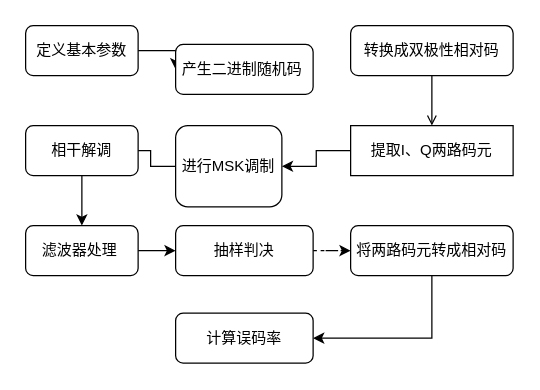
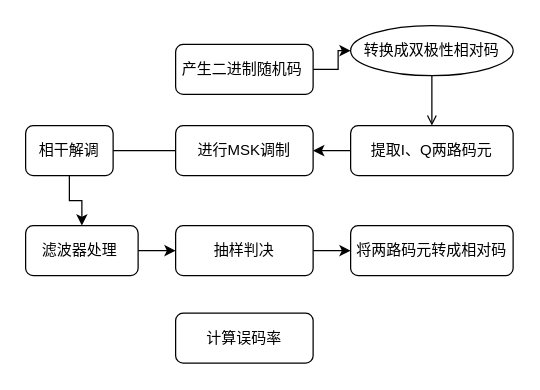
- <mxCell id="3" value="定义基本参数" style="rounded=1;whiteSpace=wrap;html=1;" vertex="1" parent="1"><mxGeometry x="20" y="20" width="90" height="40" as="geometry" /></mxCell>
- <mxCell id="2" style="edgeStyle=orthogonalEdgeStyle;rounded=0;orthogonalLoop=1;jettySize=auto;html=1;exitX=1;exitY=0.5;exitDx=0;exitDy=0;entryX=0;entryY=0.5;entryDx=0;entryDy=0;" edge="1" parent="1" source="3" target="5"><mxGeometry relative="1" as="geometry" /></mxCell>
- <mxCell id="7" value="转换成双极性相对码" style="rounded=1;whiteSpace=wrap;html=1;" vertex="1" parent="1"><mxGeometry x="280" y="20" width="130" height="40" as="geometry" /></mxCell>
+ <mxCell id="7" value="转换成双极性相对码" style="ellipse;whiteSpace=wrap;html=1;" vertex="1" parent="1"><mxGeometry x="280" y="20" width="130" height="40" as="geometry" /></mxCell>
+ <mxCell id="4" value="" style="edgeStyle=orthogonalEdgeStyle;rounded=0;orthogonalLoop=1;jettySize=auto;html=1;" edge="1" parent="1" source="5" target="7"><mxGeometry relative="1" as="geometry" /></mxCell>
- <mxCell id="13" value="相干解调" style="rounded=1;whiteSpace=wrap;html=1;" vertex="1" parent="1"><mxGeometry x="20" y="100" width="90" height="40" as="geometry" /></mxCell>
+ <mxCell id="13" value="相干解调" style="rounded=1;whiteSpace=wrap;html=1;" vertex="1" parent="1"><mxGeometry x="20" y="100" width="70" height="40" as="geometry" /></mxCell>
- <mxCell id="9" value="提取I、Q两路码元" style="whiteSpace=wrap;html=1;rounded=0;" vertex="1" parent="1"><mxGeometry x="280" y="100" width="130" height="40" as="geometry" /></mxCell>
+ <mxCell id="9" value="提取I、Q两路码元" style="rounded=1;whiteSpace=wrap;html=1;" vertex="1" parent="1"><mxGeometry x="280" y="100" width="130" height="40" as="geometry" /></mxCell>
- <mxCell id="11" value="进行MSK调制" style="rounded=1;whiteSpace=wrap;html=1;" vertex="1" parent="1"><mxGeometry x="140" y="100" width="85" height="65" as="geometry" /></mxCell>
+ <mxCell id="11" value="进行MSK调制" style="rounded=1;whiteSpace=wrap;html=1;" vertex="1" parent="1"><mxGeometry x="140" y="100" width="110" height="40" as="geometry" /></mxCell>
- <mxCell id="16" value="" style="edgeStyle=orthogonalEdgeStyle;rounded=0;orthogonalLoop=1;jettySize=auto;html=1;dashed=1;" edge="1" parent="1" source="17" target="19"><mxGeometry relative="1" as="geometry" /></mxCell>
+ <mxCell id="16" value="" style="edgeStyle=orthogonalEdgeStyle;rounded=0;orthogonalLoop=1;jettySize=auto;html=1;" edge="1" parent="1" source="17" target="19"><mxGeometry relative="1" as="geometry" /></mxCell>
- <mxCell id="18" style="edgeStyle=orthogonalEdgeStyle;rounded=0;orthogonalLoop=1;jettySize=auto;html=1;exitX=0.5;exitY=1;exitDx=0;exitDy=0;entryX=1;entryY=0.5;entryDx=0;entryDy=0;" edge="1" parent="1" source="19" target="20"><mxGeometry relative="1" as="geometry" /></mxCell>
